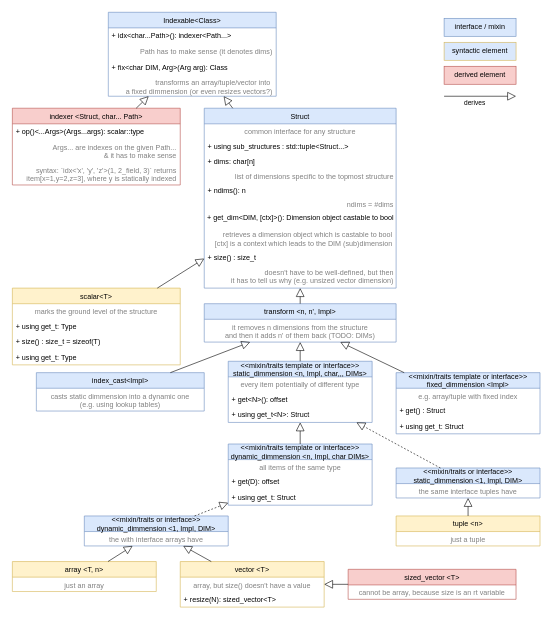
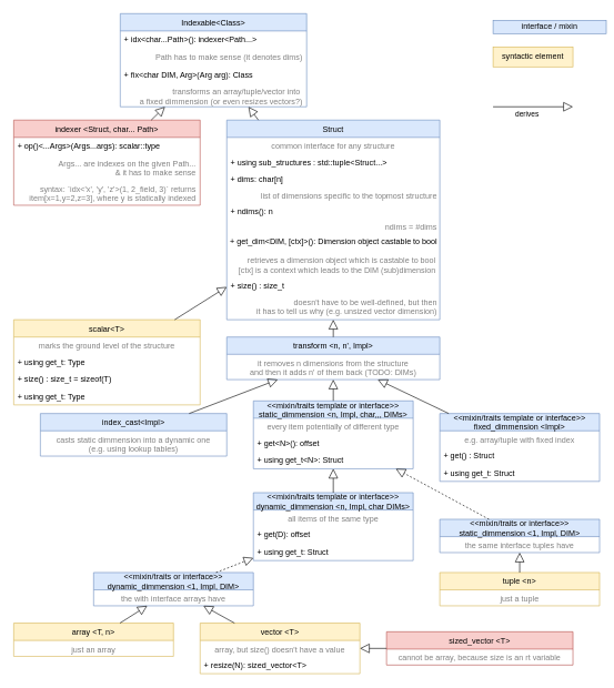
- <mxCell id="68" value="interface / mixin" style="rounded=0;whiteSpace=wrap;html=1;align=center;fillColor=#dae8fc;strokeColor=#6c8ebf;" parent="1" vertex="1"><mxGeometry x="740" y="30" width="120" height="30" as="geometry" /></mxCell>
+ <mxCell id="68" value="interface / mixin" style="rounded=0;whiteSpace=wrap;html=1;align=center;fillColor=#dae8fc;strokeColor=#6c8ebf;" parent="1" vertex="1"><mxGeometry x="740" y="30" width="170" height="20" as="geometry" /></mxCell>
- <mxCell id="69" value="syntactic element" style="rounded=0;whiteSpace=wrap;html=1;align=center;fillColor=#dae8fc;strokeColor=#d6b656;" parent="1" vertex="1"><mxGeometry x="740" y="70" width="120" height="30" as="geometry" /></mxCell>
+ <mxCell id="69" value="syntactic element" style="rounded=0;whiteSpace=wrap;html=1;align=center;fillColor=#fff2cc;strokeColor=#d6b656;" parent="1" vertex="1"><mxGeometry x="740" y="70" width="120" height="30" as="geometry" /></mxCell>
- <mxCell id="70" value="derived element" style="rounded=0;whiteSpace=wrap;html=1;align=center;fillColor=#f8cecc;strokeColor=#b85450;" parent="1" vertex="1"><mxGeometry x="740" y="110" width="120" height="30" as="geometry" /></mxCell>
